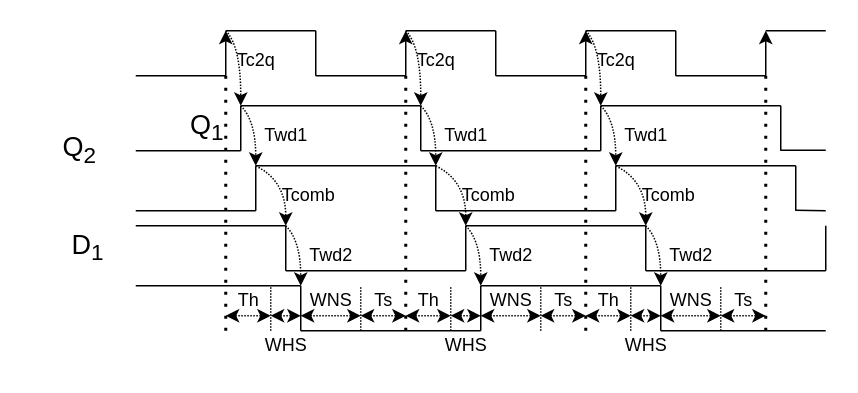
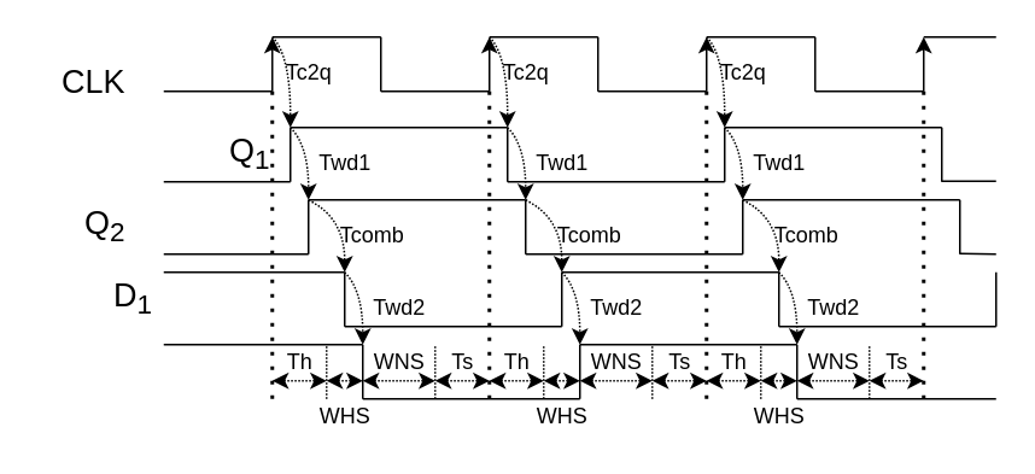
+ <mxCell id="5" value="CLK" style="text;html=1;align=right;verticalAlign=middle;resizable=0;points=[];autosize=1;strokeColor=none;fillColor=none;fontSize=18;" parent="1" vertex="1"><mxGeometry x="20" y="30" width="50" height="30" as="geometry" /></mxCell>
- <mxCell id="4" value="Q&lt;sub&gt;2&lt;/sub&gt;" style="text;html=1;align=right;verticalAlign=middle;resizable=0;points=[];autosize=1;strokeColor=none;fillColor=none;fontSize=18;" parent="1" vertex="1"><mxGeometry x="25" y="85" width="40" height="30" as="geometry" /></mxCell>
+ <mxCell id="4" value="Q&lt;sub&gt;2&lt;/sub&gt;" style="text;html=1;align=right;verticalAlign=middle;resizable=0;points=[];autosize=1;strokeColor=none;fillColor=none;fontSize=18;" parent="1" vertex="1"><mxGeometry x="30" y="110" width="40" height="30" as="geometry" /></mxCell>
- <mxCell id="11" value="D&lt;sub&gt;1&lt;/sub&gt;" style="text;html=1;align=right;verticalAlign=middle;resizable=0;points=[];autosize=1;strokeColor=none;fillColor=none;fontSize=18;" parent="1" vertex="1"><mxGeometry x="30" y="150" width="40" height="30" as="geometry" /></mxCell>
+ <mxCell id="11" value="D&lt;sub&gt;1&lt;/sub&gt;" style="text;html=1;align=right;verticalAlign=middle;resizable=0;points=[];autosize=1;strokeColor=none;fillColor=none;fontSize=18;" parent="1" vertex="1"><mxGeometry x="45" y="150" width="40" height="30" as="geometry" /></mxCell>
